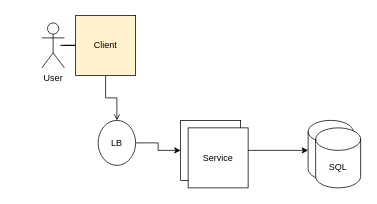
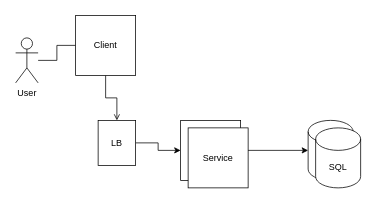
- <mxCell id="10" value="User" style="shape=umlActor;verticalLabelPosition=bottom;verticalAlign=top;html=1;outlineConnect=0;" vertex="1" parent="1"><mxGeometry x="55" y="30" width="30" height="60" as="geometry" /></mxCell>
+ <mxCell id="10" value="User" style="shape=umlActor;verticalLabelPosition=bottom;verticalAlign=top;html=1;outlineConnect=0;" vertex="1" parent="1"><mxGeometry x="20" y="50" width="30" height="60" as="geometry" /></mxCell>
- <mxCell id="12" value="Client" style="whiteSpace=wrap;html=1;aspect=fixed;fillColor=#fff2cc;" vertex="1" parent="1"><mxGeometry x="100" y="20" width="80" height="80" as="geometry" /></mxCell>
+ <mxCell id="12" value="Client" style="whiteSpace=wrap;html=1;aspect=fixed;" vertex="1" parent="1"><mxGeometry x="100" y="20" width="80" height="80" as="geometry" /></mxCell>
- <mxCell id="4" value="LB" style="ellipse;whiteSpace=wrap;html=1;" vertex="1" parent="1"><mxGeometry x="130" y="160" width="50" height="60" as="geometry" /></mxCell>
+ <mxCell id="4" value="LB" style="rounded=0;whiteSpace=wrap;html=1;" vertex="1" parent="1"><mxGeometry x="130" y="160" width="50" height="60" as="geometry" /></mxCell>
